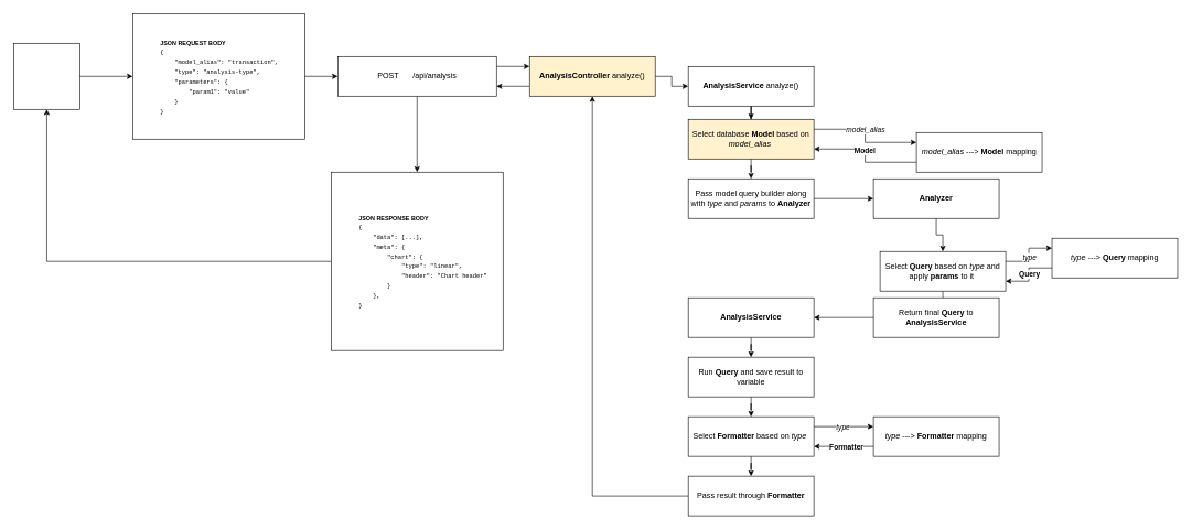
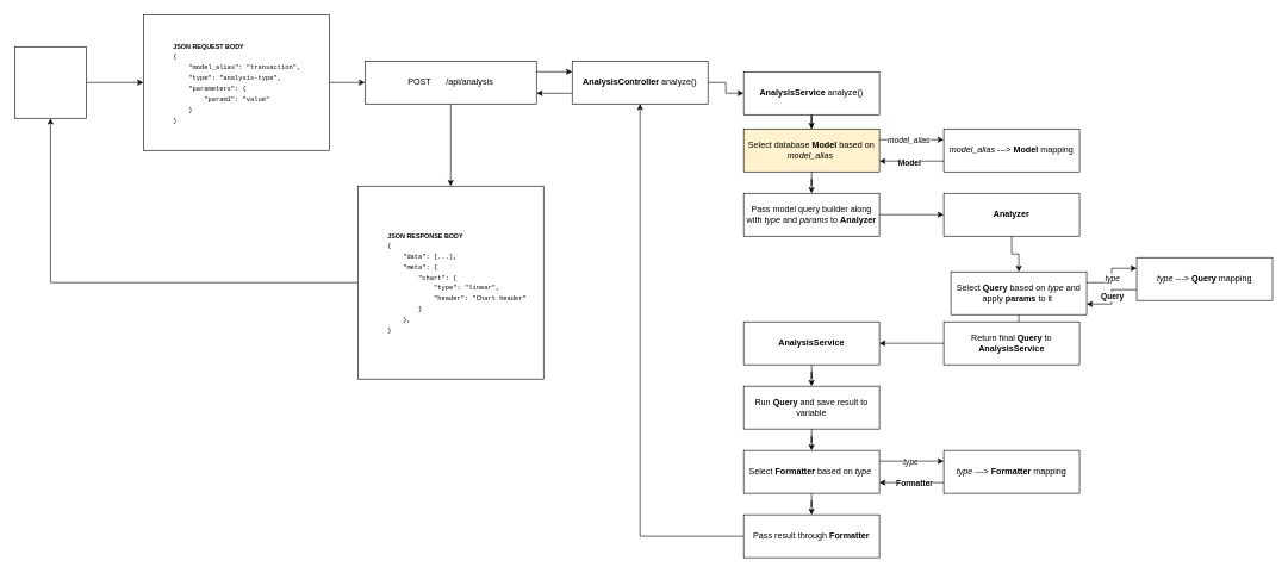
- <mxCell id="4" value="&lt;b&gt;AnalysisController&amp;nbsp;&lt;/b&gt;analyze()" style="rounded=0;whiteSpace=wrap;html=1;fillColor=#fff2cc;" vertex="1" parent="1"><mxGeometry x="800" y="85" width="190" height="60" as="geometry" /></mxCell>
+ <mxCell id="4" value="&lt;b&gt;AnalysisController&amp;nbsp;&lt;/b&gt;analyze()" style="rounded=0;whiteSpace=wrap;html=1;" vertex="1" parent="1"><mxGeometry x="800" y="85" width="190" height="60" as="geometry" /></mxCell>
- <mxCell id="18" value="&lt;i&gt;model_alias&lt;/i&gt; ---&amp;gt; &lt;b&gt;Model&lt;/b&gt; mapping" style="rounded=0;whiteSpace=wrap;html=1;align=center;" vertex="1" parent="1"><mxGeometry x="1385" y="200" width="190" height="60" as="geometry" /></mxCell>
+ <mxCell id="18" value="&lt;i&gt;model_alias&lt;/i&gt; ---&amp;gt; &lt;b&gt;Model&lt;/b&gt; mapping" style="rounded=0;whiteSpace=wrap;html=1;align=center;" vertex="1" parent="1"><mxGeometry x="1320" y="180" width="190" height="60" as="geometry" /></mxCell>
